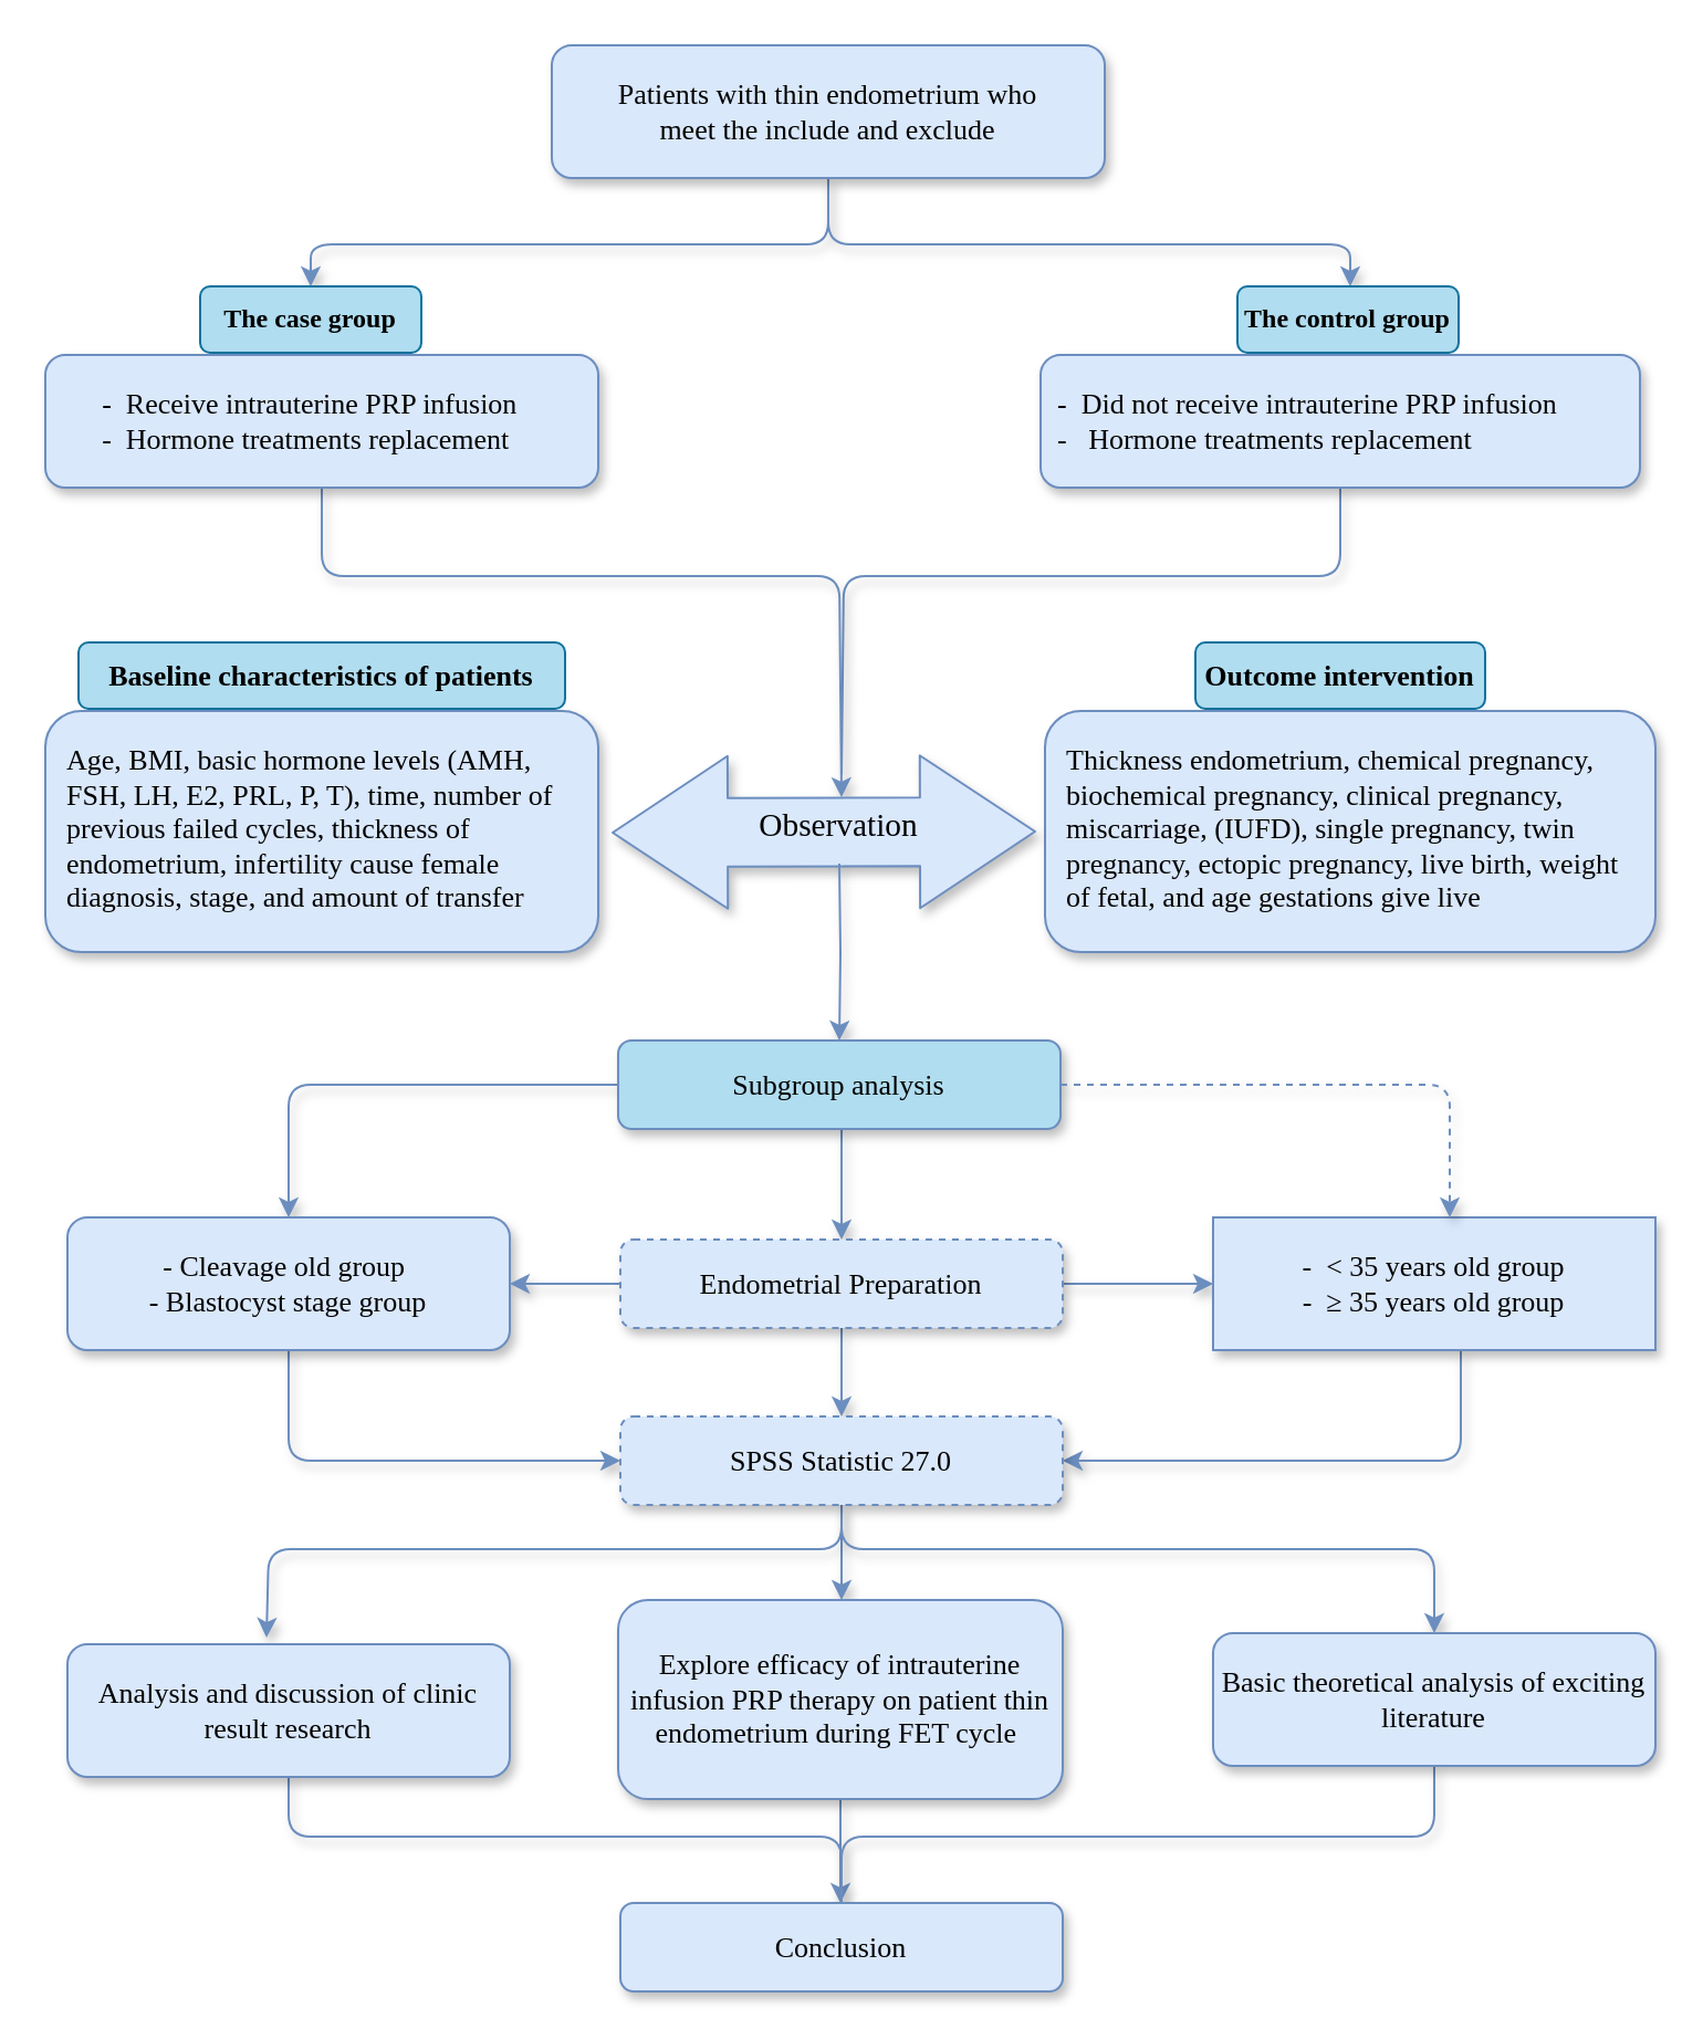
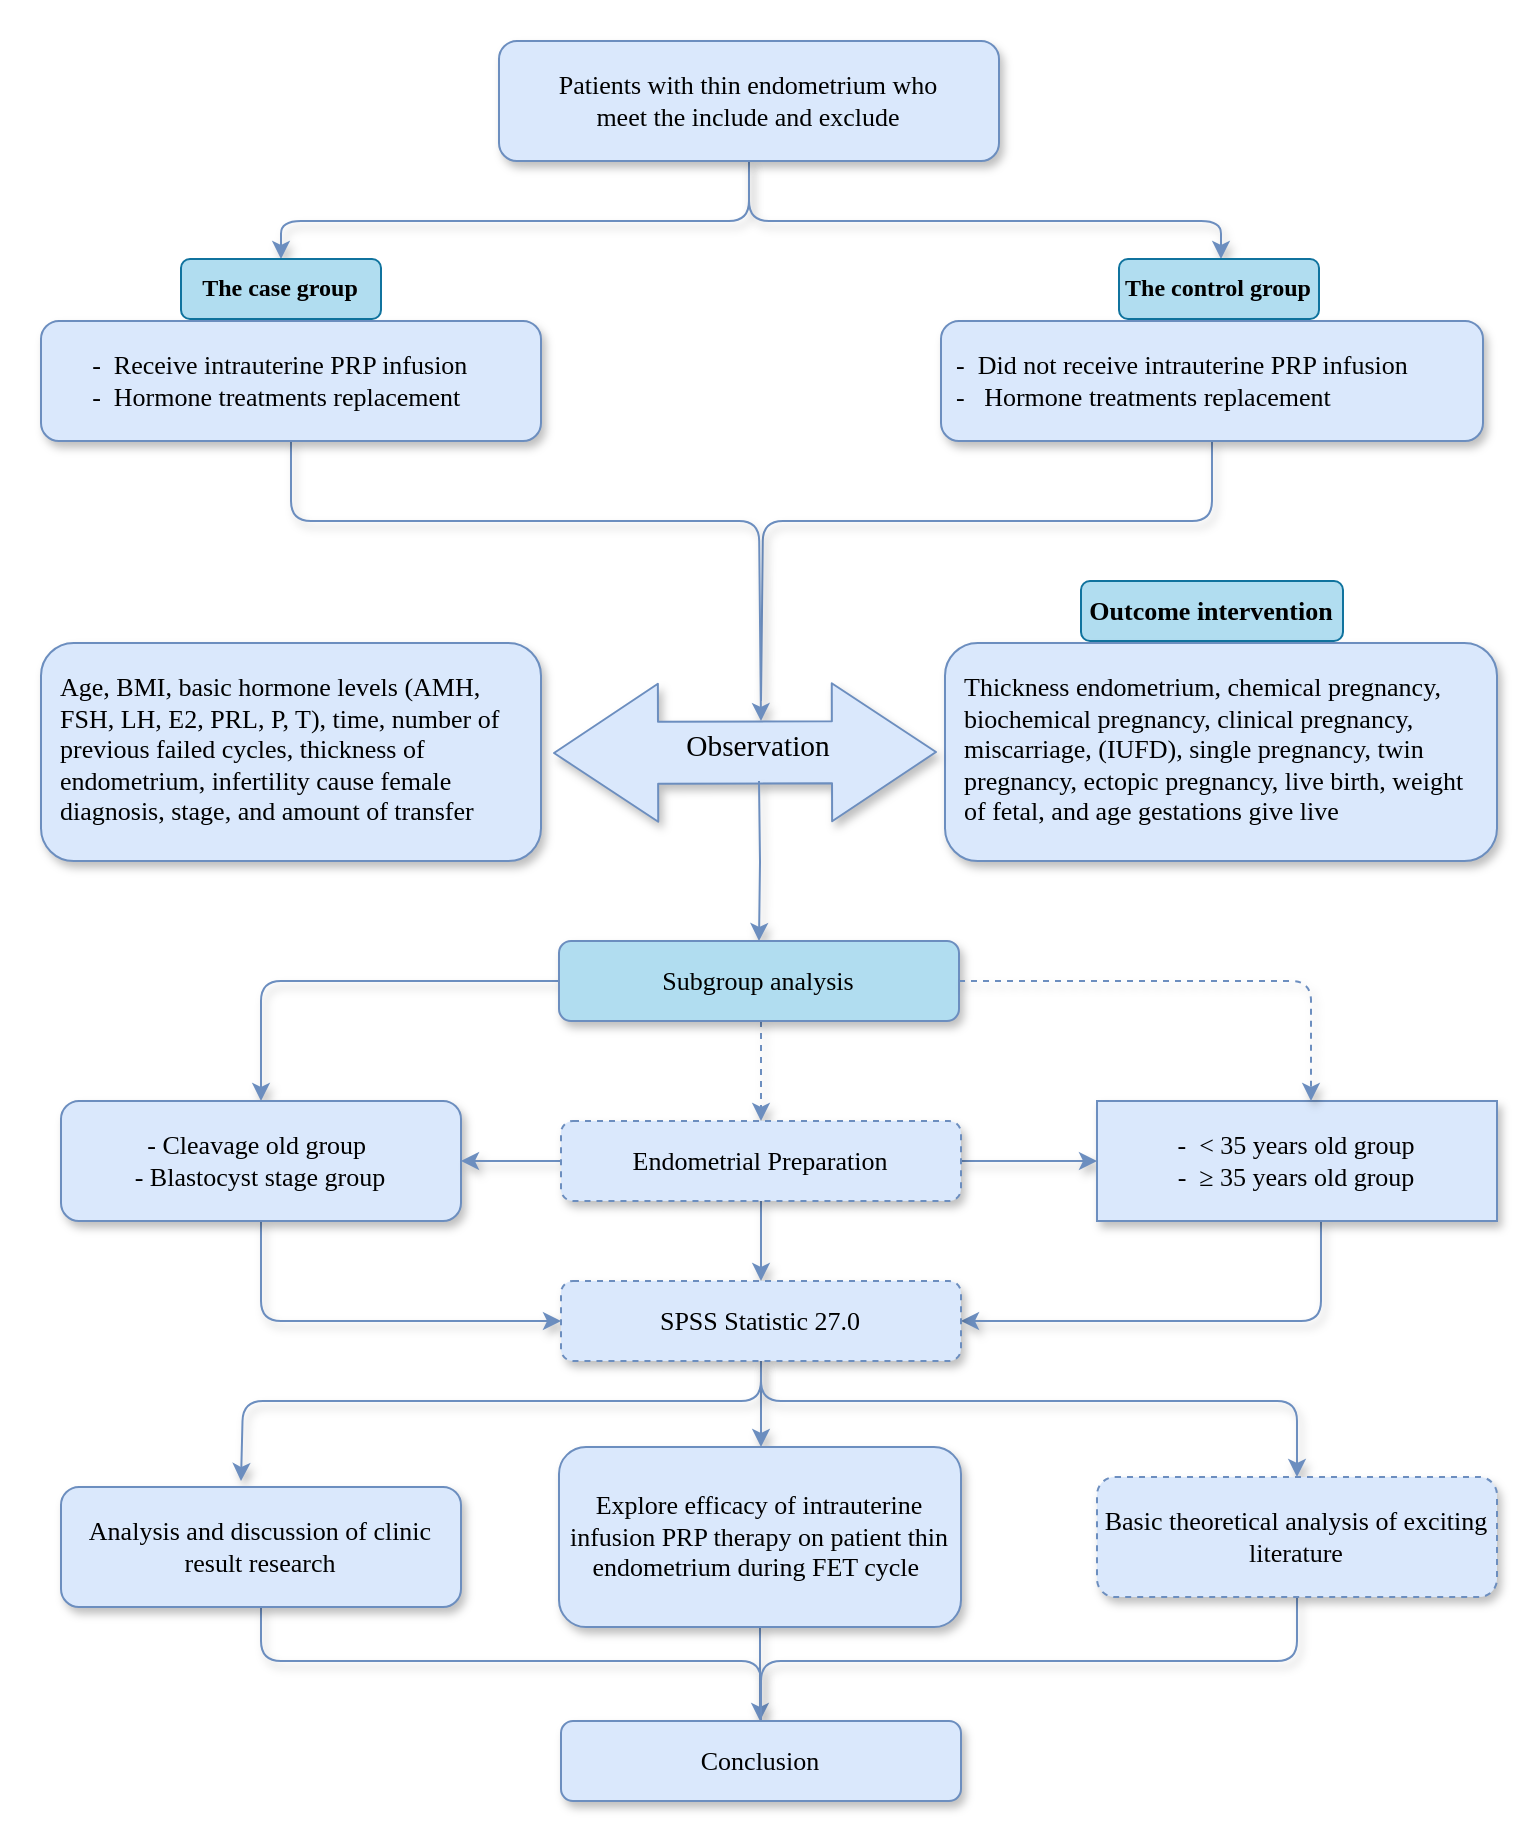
- <mxCell id="11" value="Baseline characteristics of patients" style="text;html=1;align=center;verticalAlign=middle;whiteSpace=wrap;rounded=1;fontFamily=Times New Roman;fontStyle=1;fontSize=13;fillColor=#b1ddf0;strokeColor=#10739e;" parent="1" vertex="1"><mxGeometry x="35" y="290" width="220" height="30" as="geometry" /></mxCell>
- <mxCell id="18" value="" style="edgeStyle=orthogonalEdgeStyle;rounded=0;hachureGap=4;orthogonalLoop=1;jettySize=auto;html=1;fontFamily=Architects Daughter;fontSource=https%3A%2F%2Ffonts.googleapis.com%2Fcss%3Ffamily%3DArchitects%2BDaughter;shadow=1;fillColor=#dae8fc;strokeColor=#6c8ebf;" edge="1" parent="1" source="20" target="26"><mxGeometry relative="1" as="geometry"><Array as="points"><mxPoint x="380" y="530" /><mxPoint x="380" y="530" /></Array></mxGeometry></mxCell>
+ <mxCell id="18" value="" style="edgeStyle=orthogonalEdgeStyle;rounded=0;hachureGap=4;orthogonalLoop=1;jettySize=auto;html=1;fontFamily=Architects Daughter;fontSource=https%3A%2F%2Ffonts.googleapis.com%2Fcss%3Ffamily%3DArchitects%2BDaughter;shadow=1;fillColor=#dae8fc;strokeColor=#6c8ebf;dashed=1;" edge="1" parent="1" source="20" target="26"><mxGeometry relative="1" as="geometry"><Array as="points"><mxPoint x="380" y="530" /><mxPoint x="380" y="530" /></Array></mxGeometry></mxCell>
- <mxCell id="38" value="&lt;div&gt;Basic theoretical analysis of exciting literature&lt;/div&gt;" style="rounded=1;whiteSpace=wrap;html=1;hachureGap=4;fontFamily=Times New Roman;fillColor=#dae8fc;strokeColor=#6c8ebf;shadow=1;fontSize=13;" vertex="1" parent="1"><mxGeometry x="548" y="738" width="200" height="60" as="geometry" /></mxCell>
+ <mxCell id="38" value="&lt;div&gt;Basic theoretical analysis of exciting literature&lt;/div&gt;" style="rounded=1;whiteSpace=wrap;html=1;hachureGap=4;fontFamily=Times New Roman;fillColor=#dae8fc;strokeColor=#6c8ebf;shadow=1;fontSize=13;dashed=1;" vertex="1" parent="1"><mxGeometry x="548" y="738" width="200" height="60" as="geometry" /></mxCell>
